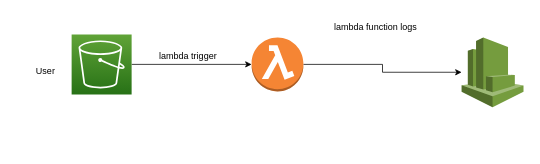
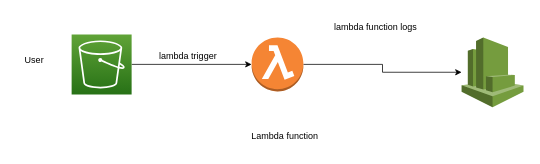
- <mxCell id="7" value="User" style="text;html=1;align=center;verticalAlign=middle;resizable=0;points=[];autosize=1;strokeColor=none;fillColor=none;" vertex="1" parent="1"><mxGeometry x="35" y="79" width="50" height="30" as="geometry" /></mxCell>
+ <mxCell id="7" value="User" style="text;html=1;align=center;verticalAlign=middle;resizable=0;points=[];autosize=1;strokeColor=none;fillColor=none;" vertex="1" parent="1"><mxGeometry x="20" y="64" width="50" height="30" as="geometry" /></mxCell>
+ <mxCell id="10" value="Lambda function" style="text;html=1;align=center;verticalAlign=middle;resizable=0;points=[];autosize=1;strokeColor=none;fillColor=none;" vertex="1" parent="1"><mxGeometry x="324" y="166" width="110" height="30" as="geometry" /></mxCell>
